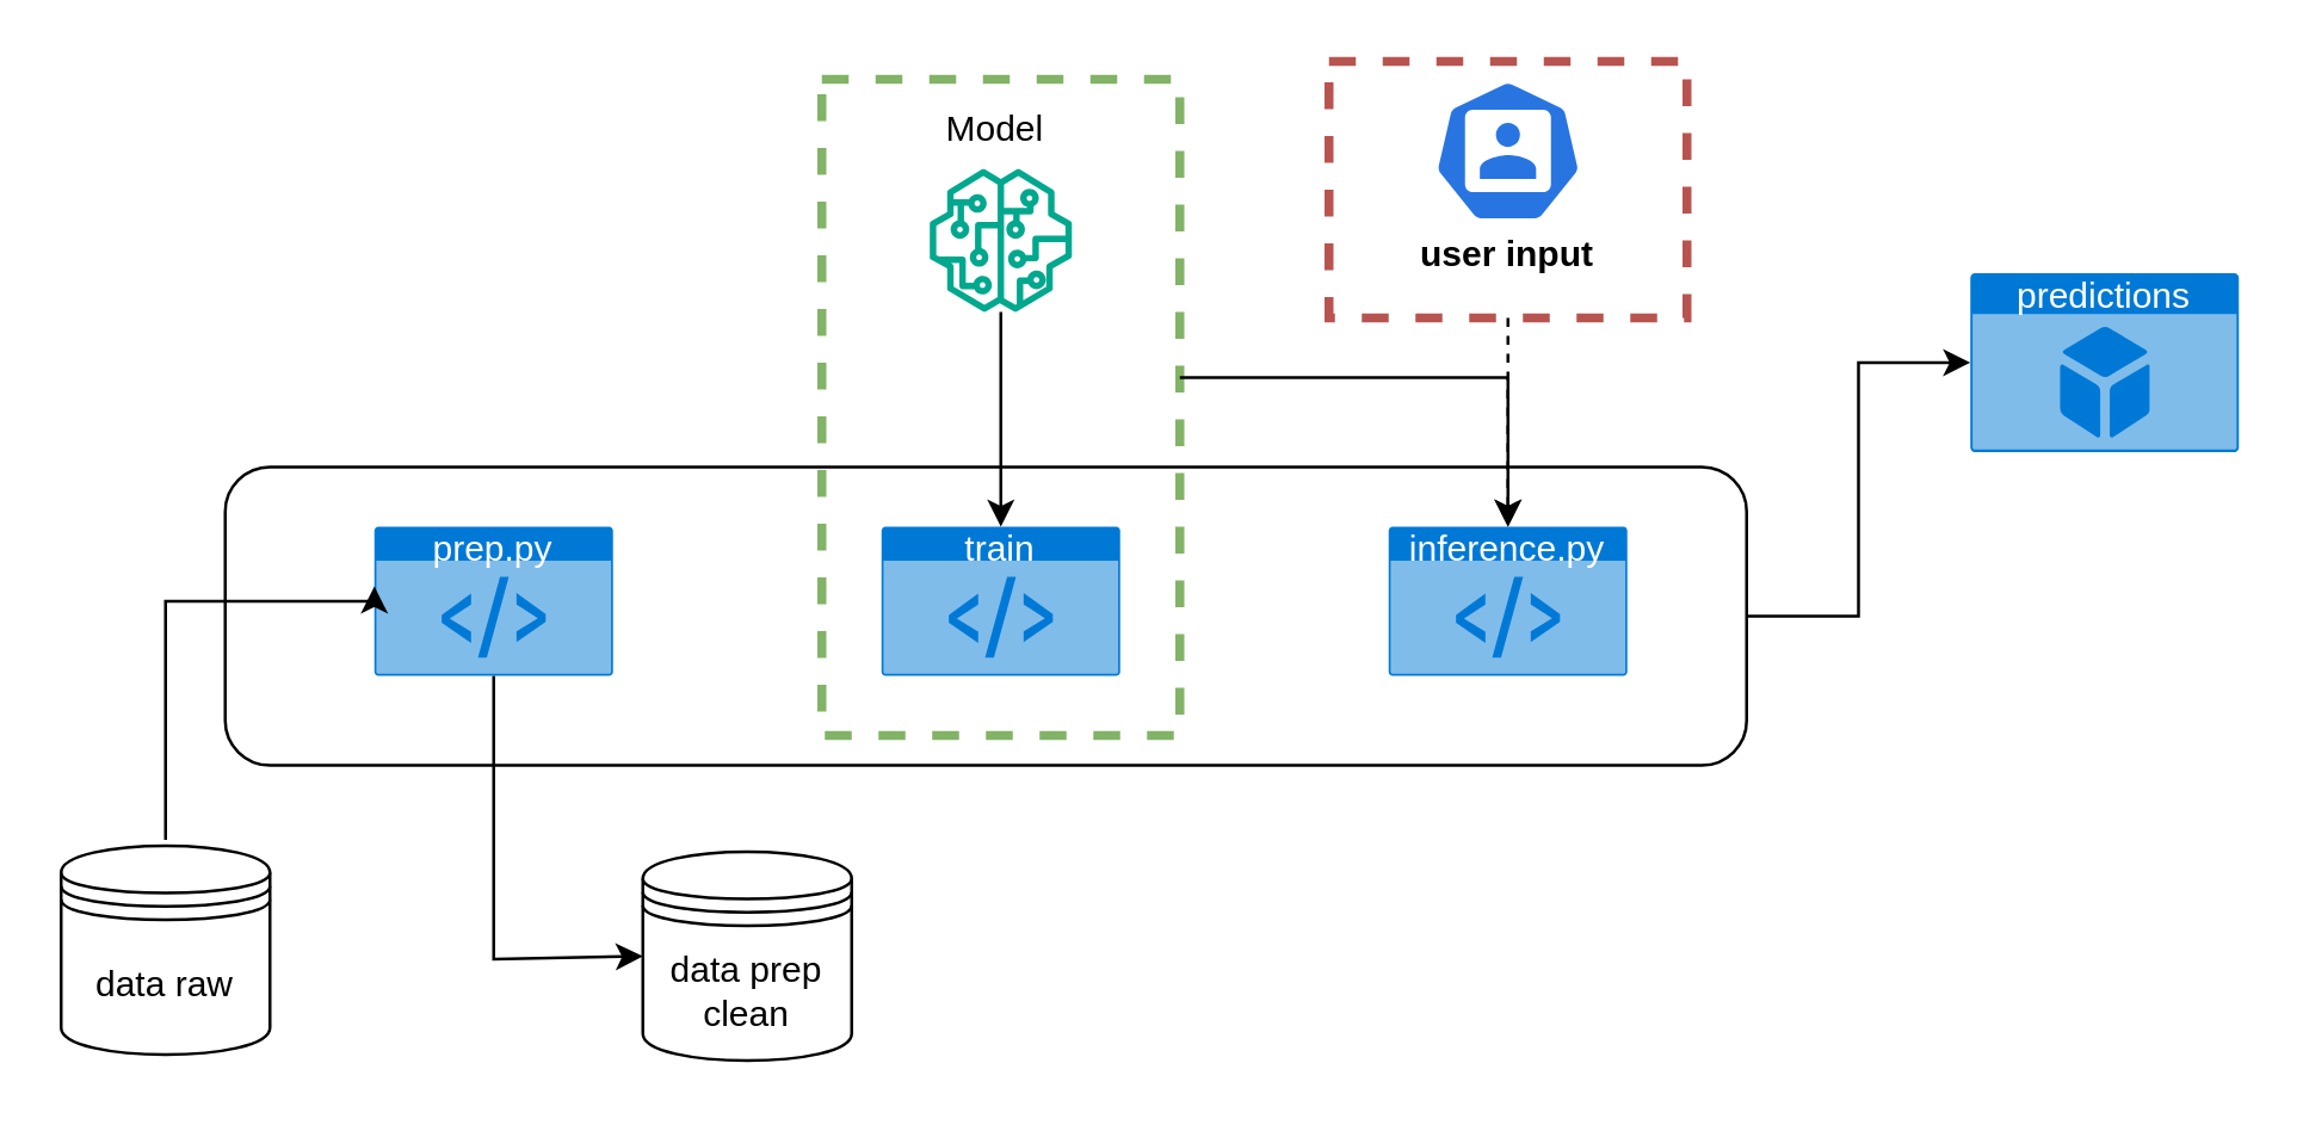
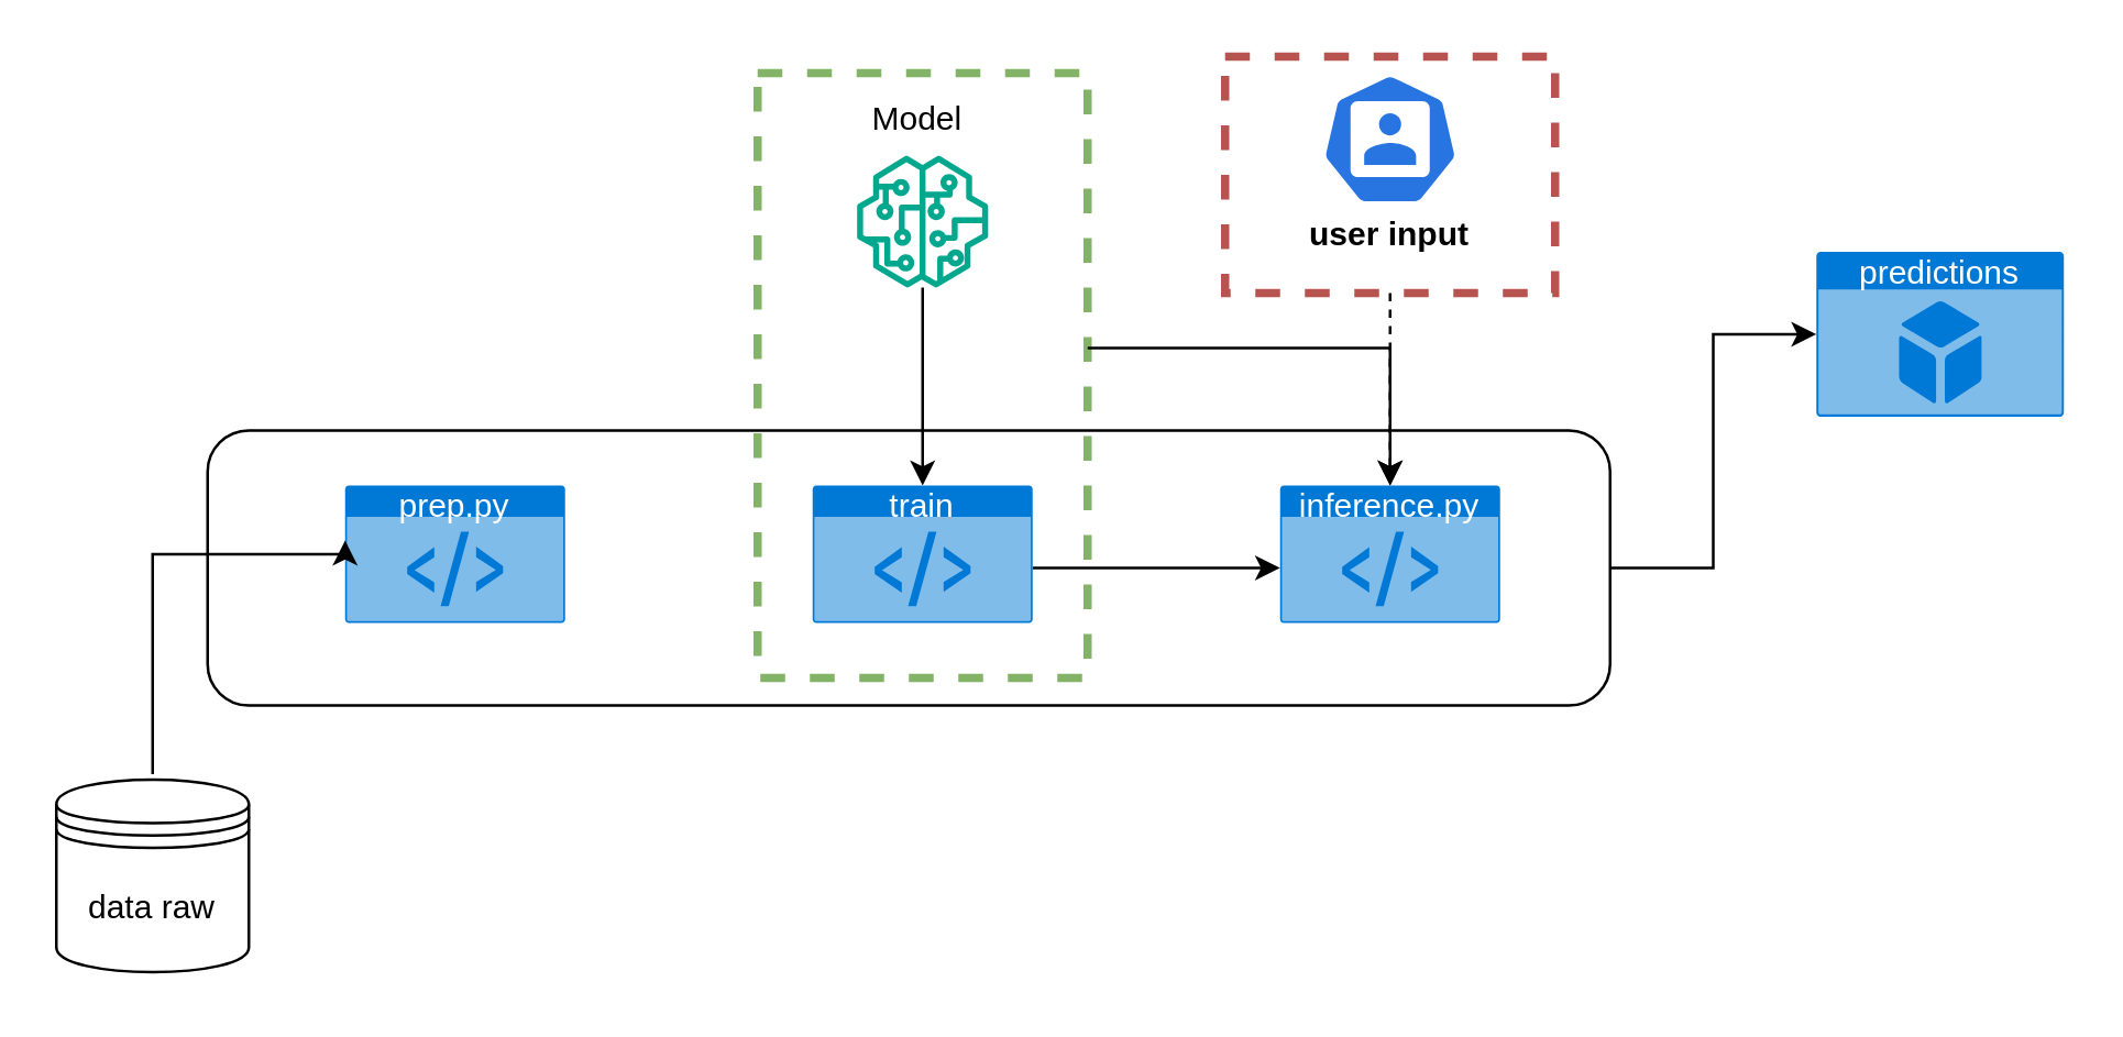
+ <mxCell id="11" style="edgeStyle=orthogonalEdgeStyle;rounded=0;orthogonalLoop=1;jettySize=auto;html=1;" parent="1" source="12" target="5" edge="1"><mxGeometry relative="1" as="geometry"><Array as="points"><mxPoint x="415" y="206" /><mxPoint x="415" y="206" /></Array></mxGeometry></mxCell>
- <mxCell id="3" style="edgeStyle=orthogonalEdgeStyle;rounded=0;orthogonalLoop=1;jettySize=auto;html=1;entryX=0;entryY=0.5;entryDx=0;entryDy=0;" parent="1" source="4" target="8" edge="1"><mxGeometry relative="1" as="geometry"><Array as="points"><mxPoint x="165" y="321" /></Array></mxGeometry></mxCell>
- <mxCell id="8" value="data prep&lt;div&gt;clean&lt;/div&gt;" style="shape=datastore;whiteSpace=wrap;html=1;" parent="1" vertex="1"><mxGeometry x="215" y="285" width="70" height="70" as="geometry" /></mxCell>
